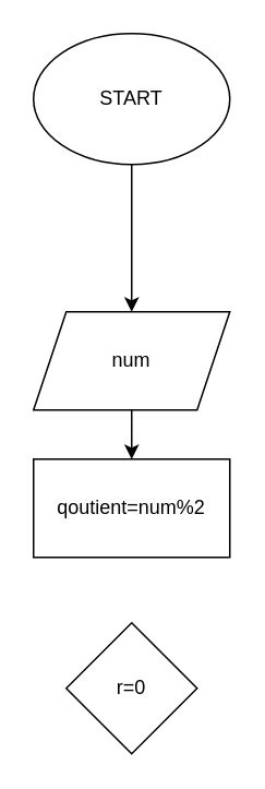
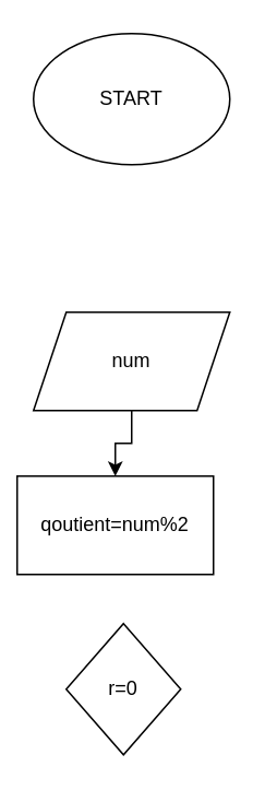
- <mxCell id="2" value="" style="edgeStyle=orthogonalEdgeStyle;rounded=0;orthogonalLoop=1;jettySize=auto;html=1;" parent="1" source="3" target="5" edge="1"><mxGeometry relative="1" as="geometry" /></mxCell>
- <mxCell id="6" value="qoutient=num%2" style="whiteSpace=wrap;html=1;" parent="1" vertex="1"><mxGeometry x="20" y="280" width="120" height="60" as="geometry" /></mxCell>
+ <mxCell id="6" value="qoutient=num%2" style="whiteSpace=wrap;html=1;" parent="1" vertex="1"><mxGeometry x="10" y="290" width="120" height="60" as="geometry" /></mxCell>
- <mxCell id="7" value="r=0" style="rhombus;whiteSpace=wrap;html=1;" vertex="1" parent="1"><mxGeometry x="40" y="380" width="80" height="80" as="geometry" /></mxCell>
+ <mxCell id="7" value="r=0" style="rhombus;whiteSpace=wrap;html=1;" vertex="1" parent="1"><mxGeometry x="40" y="380" width="70" height="80" as="geometry" /></mxCell>
